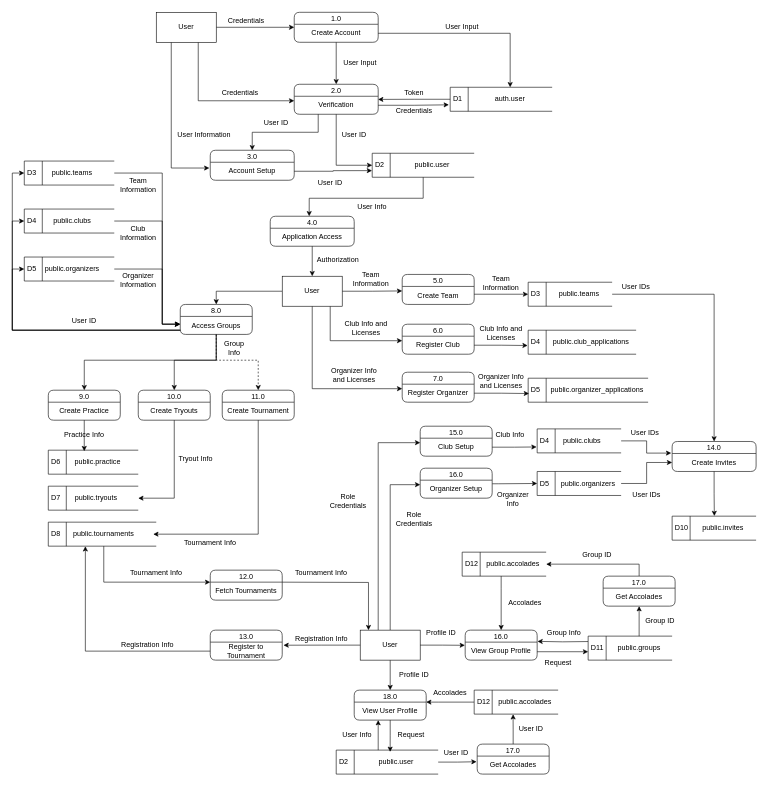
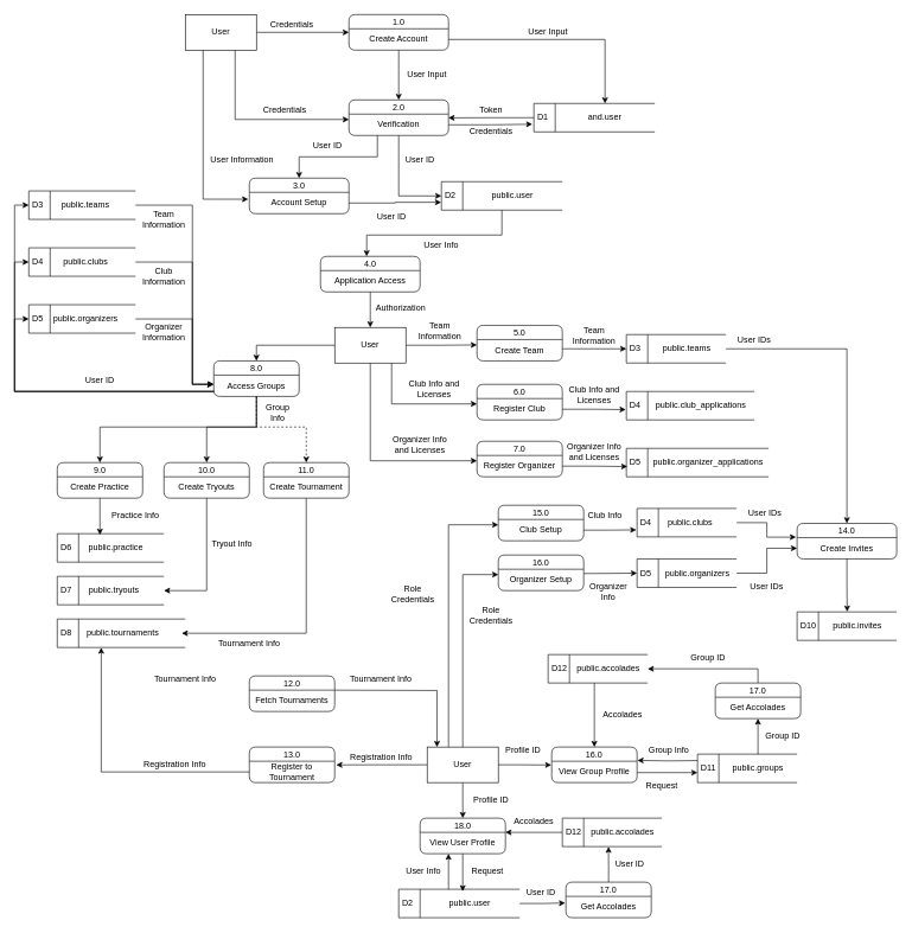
- <mxCell id="9" value="auth.user" style="text;html=1;align=center;verticalAlign=middle;whiteSpace=wrap;rounded=0;" parent="1" vertex="1"><mxGeometry x="780" y="145" width="140" height="40" as="geometry" /></mxCell>
+ <mxCell id="9" value="and.user" style="text;html=1;align=center;verticalAlign=middle;whiteSpace=wrap;rounded=0;" parent="1" vertex="1"><mxGeometry x="780" y="145" width="140" height="40" as="geometry" /></mxCell>
- <mxCell id="104" value="&lt;div&gt;Practice Info&lt;/div&gt;" style="text;html=1;align=center;verticalAlign=middle;whiteSpace=wrap;rounded=0;" parent="1" vertex="1"><mxGeometry x="100" y="710" width="80" height="30" as="geometry" /></mxCell>
+ <mxCell id="104" value="&lt;div&gt;Practice Info&lt;/div&gt;" style="text;html=1;align=center;verticalAlign=middle;whiteSpace=wrap;rounded=0;" parent="1" vertex="1"><mxGeometry x="150" y="710" width="80" height="30" as="geometry" /></mxCell>
- <mxCell id="99" style="edgeStyle=orthogonalEdgeStyle;rounded=0;orthogonalLoop=1;jettySize=auto;html=1;" parent="1" source="100" target="111" edge="1"><mxGeometry relative="1" as="geometry"><Array as="points"><mxPoint x="173" y="970" /></Array></mxGeometry></mxCell>
